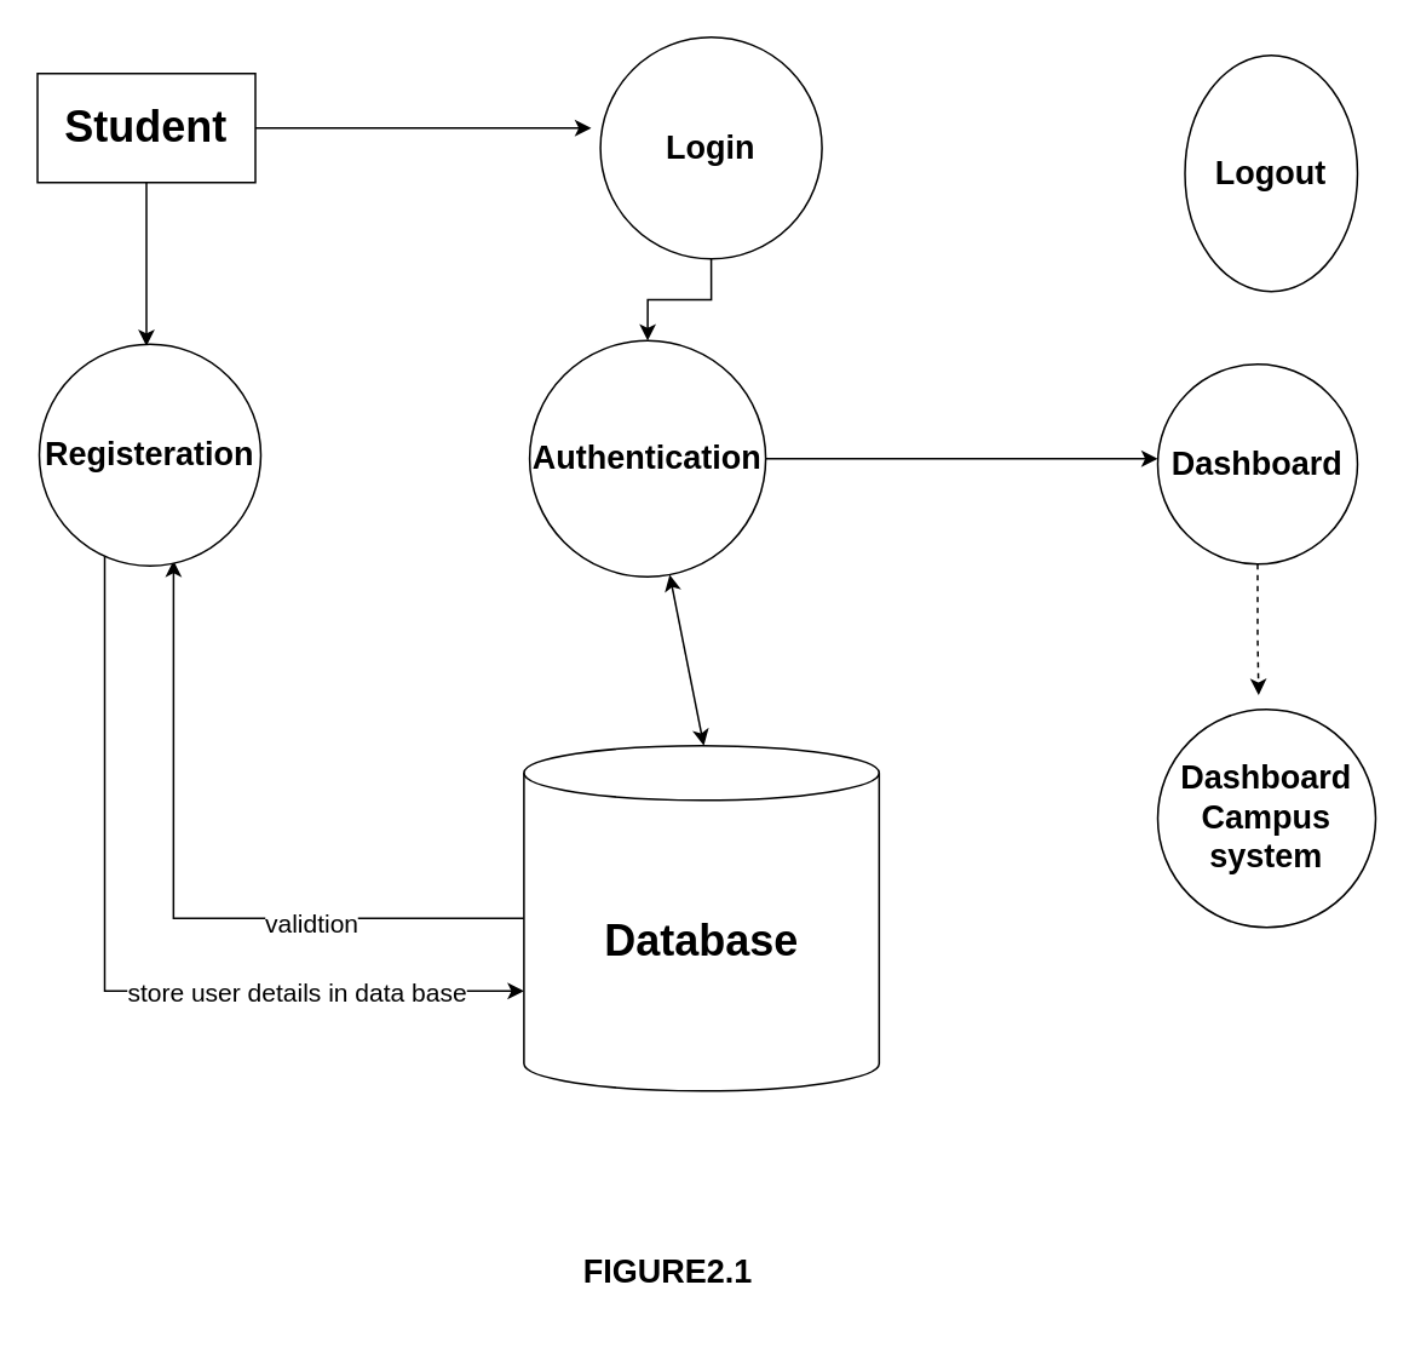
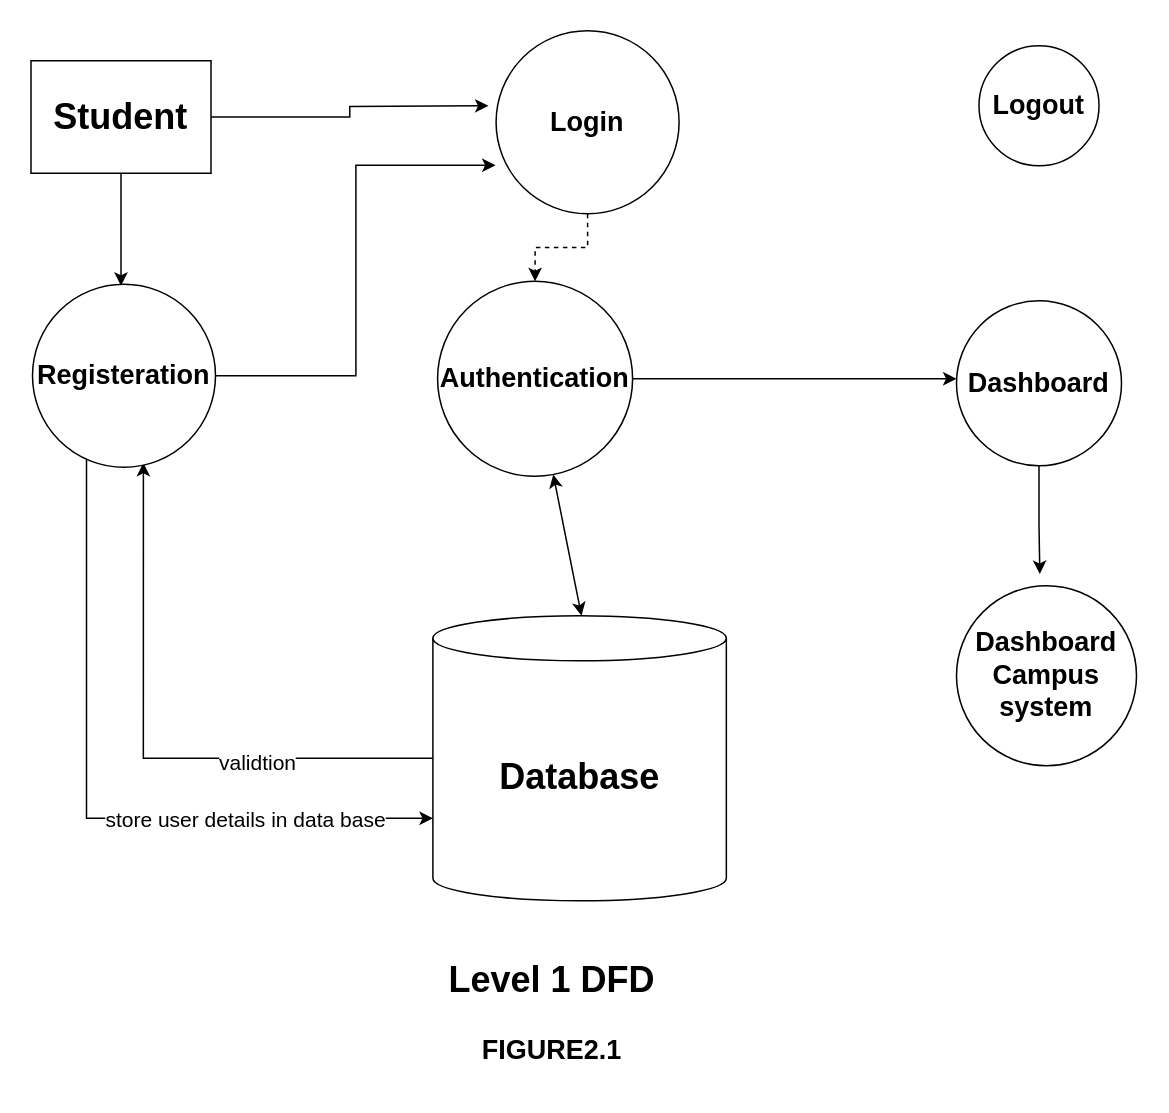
- <mxCell id="4" value="&lt;font style=&quot;font-size: 24px;&quot;&gt;&lt;b&gt;Student&lt;/b&gt;&lt;/font&gt;" style="whiteSpace=wrap;html=1;" parent="1" vertex="1"><mxGeometry x="20" y="40" width="120" height="60" as="geometry" /></mxCell>
+ <mxCell id="4" value="&lt;font style=&quot;font-size: 24px;&quot;&gt;&lt;b&gt;Student&lt;/b&gt;&lt;/font&gt;" style="whiteSpace=wrap;html=1;" parent="1" vertex="1"><mxGeometry x="20" y="40" width="120" height="75" as="geometry" /></mxCell>
- <mxCell id="16" value="&lt;b style=&quot;border-color: var(--border-color);&quot;&gt;&lt;font style=&quot;font-size: 18px;&quot;&gt;Logout&lt;/font&gt;&lt;/b&gt;" style="ellipse;whiteSpace=wrap;html=1;aspect=fixed;" parent="1" vertex="1"><mxGeometry x="652" y="30" width="95" height="130" as="geometry" /></mxCell>
+ <mxCell id="16" value="&lt;b style=&quot;border-color: var(--border-color);&quot;&gt;&lt;font style=&quot;font-size: 18px;&quot;&gt;Logout&lt;/font&gt;&lt;/b&gt;" style="ellipse;whiteSpace=wrap;html=1;aspect=fixed;" parent="1" vertex="1"><mxGeometry x="652" y="30" width="80" height="80" as="geometry" /></mxCell>
- <mxCell id="12" value="" style="edgeStyle=orthogonalEdgeStyle;rounded=0;orthogonalLoop=1;jettySize=auto;html=1;" parent="1" source="13" target="15" edge="1"><mxGeometry relative="1" as="geometry" /></mxCell>
+ <mxCell id="12" value="" style="edgeStyle=orthogonalEdgeStyle;rounded=0;orthogonalLoop=1;jettySize=auto;html=1;dashed=1;" parent="1" source="13" target="15" edge="1"><mxGeometry relative="1" as="geometry" /></mxCell>
+ <mxCell id="8" style="edgeStyle=orthogonalEdgeStyle;rounded=0;orthogonalLoop=1;jettySize=auto;html=1;entryX=-0.003;entryY=0.735;entryDx=0;entryDy=0;entryPerimeter=0;" parent="1" source="11" target="13" edge="1"><mxGeometry relative="1" as="geometry" /></mxCell>
- <mxCell id="17" style="edgeStyle=orthogonalEdgeStyle;rounded=0;orthogonalLoop=1;jettySize=auto;html=1;entryX=0.463;entryY=-0.065;entryDx=0;entryDy=0;entryPerimeter=0;dashed=1;" parent="1" source="18" target="19" edge="1"><mxGeometry relative="1" as="geometry" /></mxCell>
+ <mxCell id="17" style="edgeStyle=orthogonalEdgeStyle;rounded=0;orthogonalLoop=1;jettySize=auto;html=1;entryX=0.463;entryY=-0.065;entryDx=0;entryDy=0;entryPerimeter=0;" parent="1" source="18" target="19" edge="1"><mxGeometry relative="1" as="geometry" /></mxCell>
+ <mxCell id="21" value="&lt;font style=&quot;font-size: 24px;&quot;&gt;&lt;b&gt;Level 1 DFD&lt;/b&gt;&lt;/font&gt;" style="text;html=1;align=center;verticalAlign=middle;resizable=0;points=[];autosize=1;strokeColor=none;fillColor=none;" parent="1" vertex="1"><mxGeometry x="287" y="633" width="160" height="40" as="geometry" /></mxCell>
